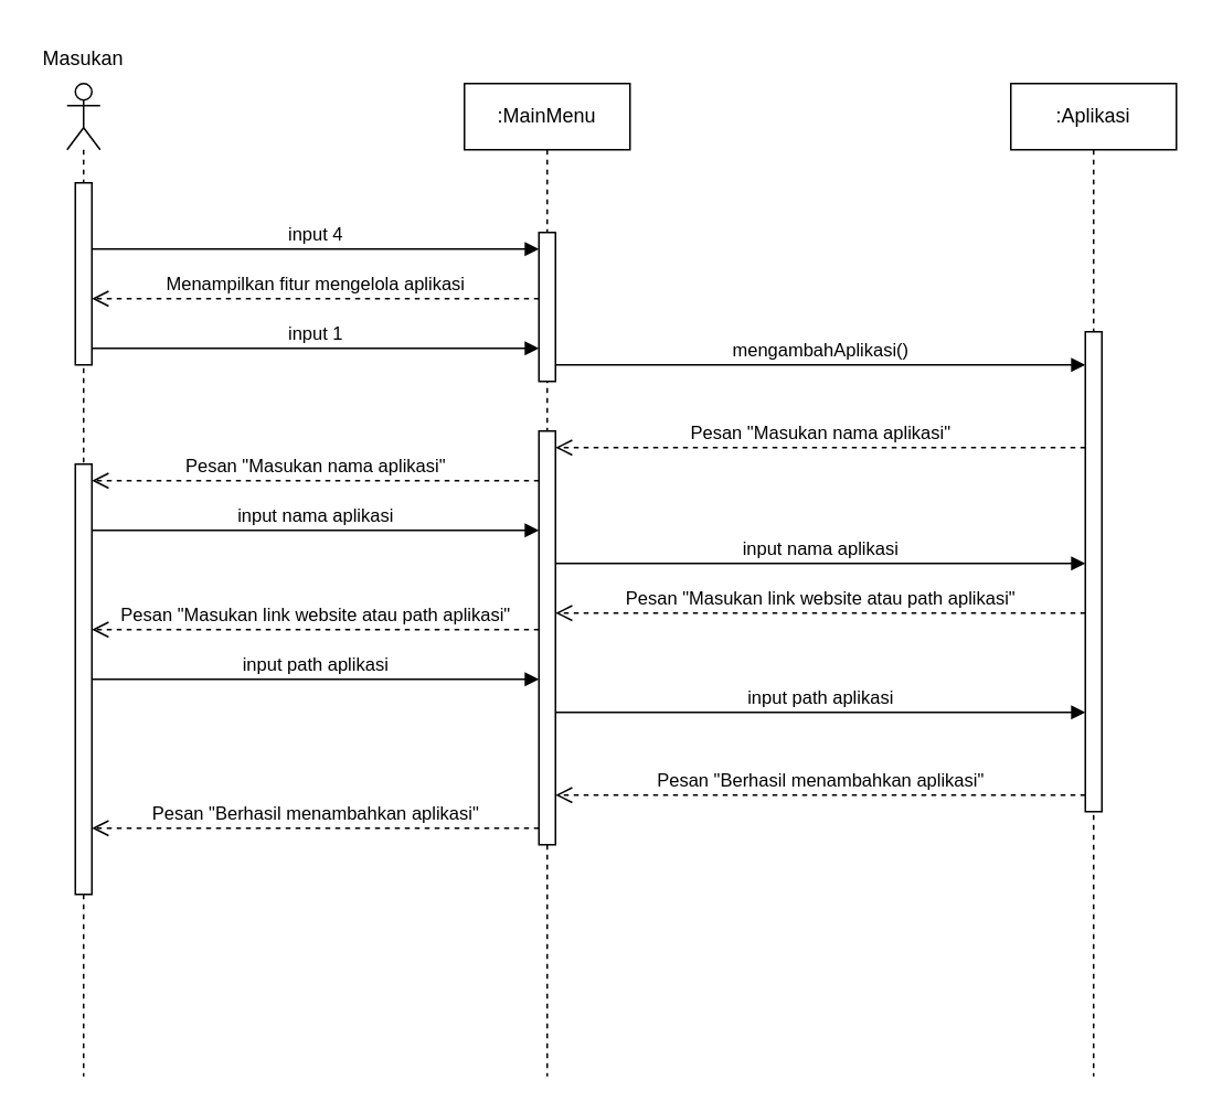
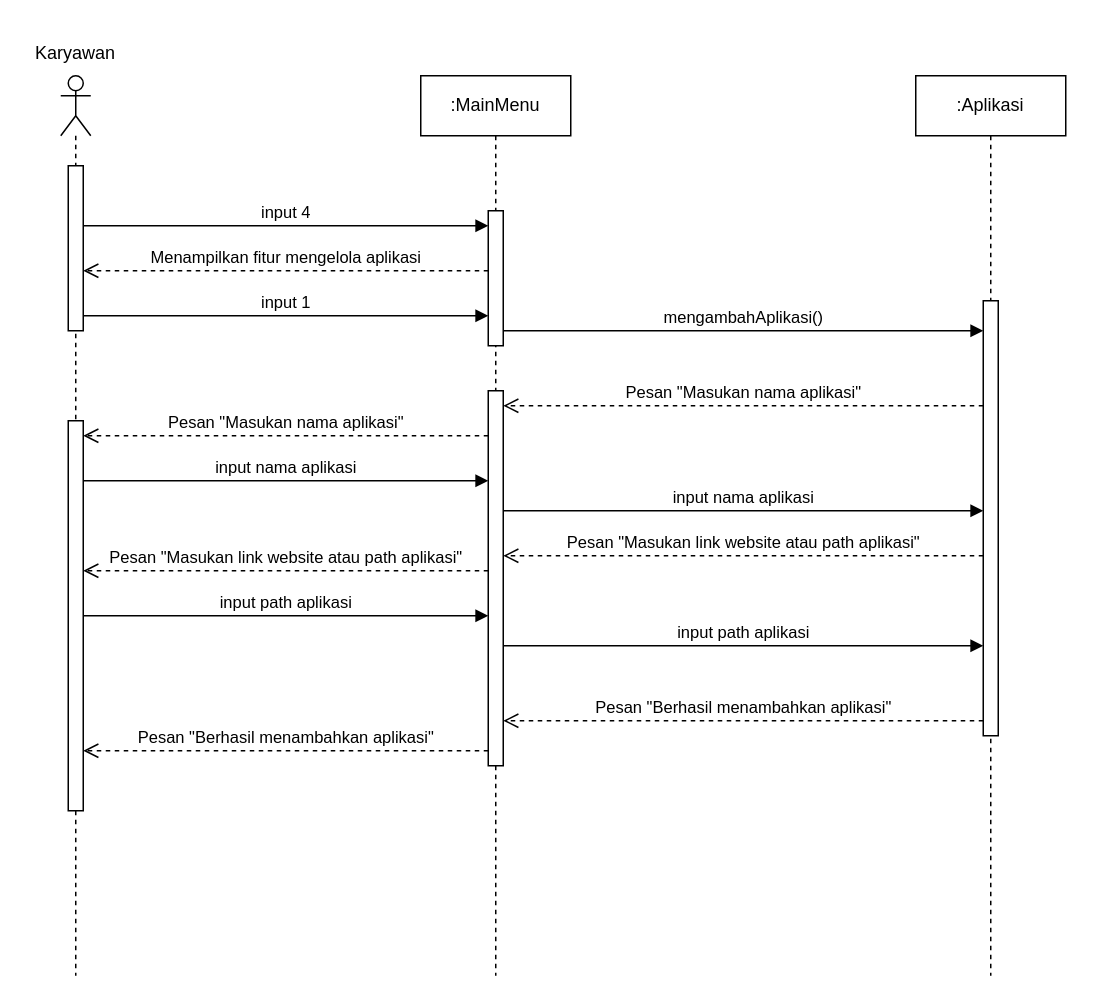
- <mxCell id="5" value="Masukan" style="text;html=1;strokeColor=none;fillColor=none;align=center;verticalAlign=middle;whiteSpace=wrap;rounded=0;" vertex="1" parent="1"><mxGeometry x="20" y="20" width="60" height="30" as="geometry" /></mxCell>
+ <mxCell id="5" value="Karyawan" style="text;html=1;strokeColor=none;fillColor=none;align=center;verticalAlign=middle;whiteSpace=wrap;rounded=0;" vertex="1" parent="1"><mxGeometry x="20" y="20" width="60" height="30" as="geometry" /></mxCell>
